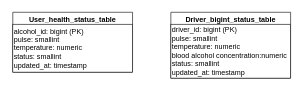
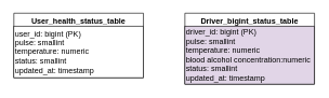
- <mxCell id="3" value="alcohol_id: bigint (PK)&lt;br&gt;pulse: smallint&lt;br&gt;temperature: numeric&lt;br&gt;status: smallint&lt;br&gt;updated_at: timestamp" style="rounded=0;whiteSpace=wrap;html=1;align=left;" vertex="1" parent="2"><mxGeometry y="20" width="200" height="80" as="geometry" /></mxCell>
+ <mxCell id="3" value="user_id: bigint (PK)&lt;br&gt;pulse: smallint&lt;br&gt;temperature: numeric&lt;br&gt;status: smallint&lt;br&gt;updated_at: timestamp" style="rounded=0;whiteSpace=wrap;html=1;align=left;" vertex="1" parent="2"><mxGeometry y="20" width="200" height="80" as="geometry" /></mxCell>
- <mxCell id="5" value="driver_id: bigint (PK)&lt;br&gt;pulse: smallint&lt;br&gt;temperature: numeric&lt;br&gt;blood alcohol concentration:numeric&lt;br&gt;status: smallint&lt;br&gt;updated_at: timestamp" style="rounded=0;whiteSpace=wrap;html=1;align=left;" vertex="1" parent="4"><mxGeometry y="20" width="200" height="90" as="geometry" /></mxCell>
+ <mxCell id="5" value="driver_id: bigint (PK)&lt;br&gt;pulse: smallint&lt;br&gt;temperature: numeric&lt;br&gt;blood alcohol concentration:numeric&lt;br&gt;status: smallint&lt;br&gt;updated_at: timestamp" style="rounded=0;whiteSpace=wrap;html=1;align=left;fillColor=#e1d5e7;" vertex="1" parent="4"><mxGeometry y="20" width="200" height="90" as="geometry" /></mxCell>
